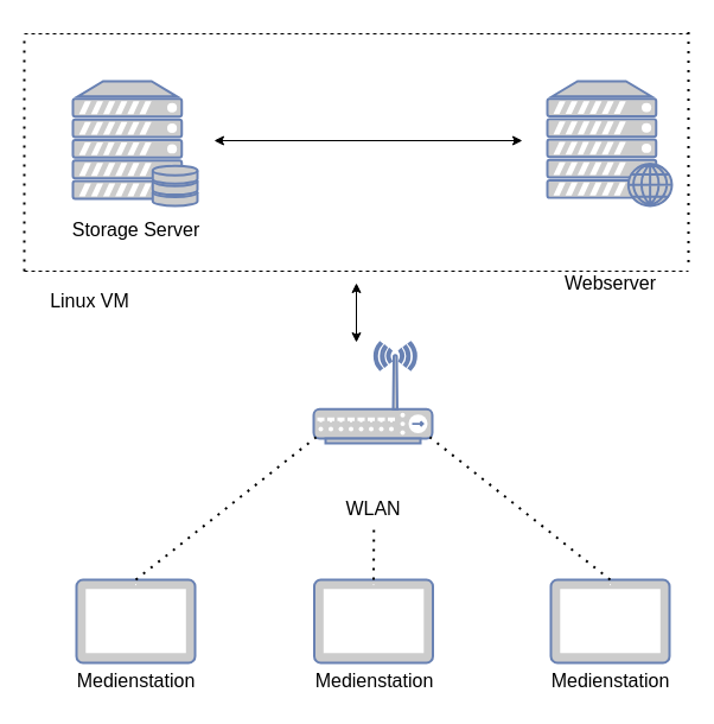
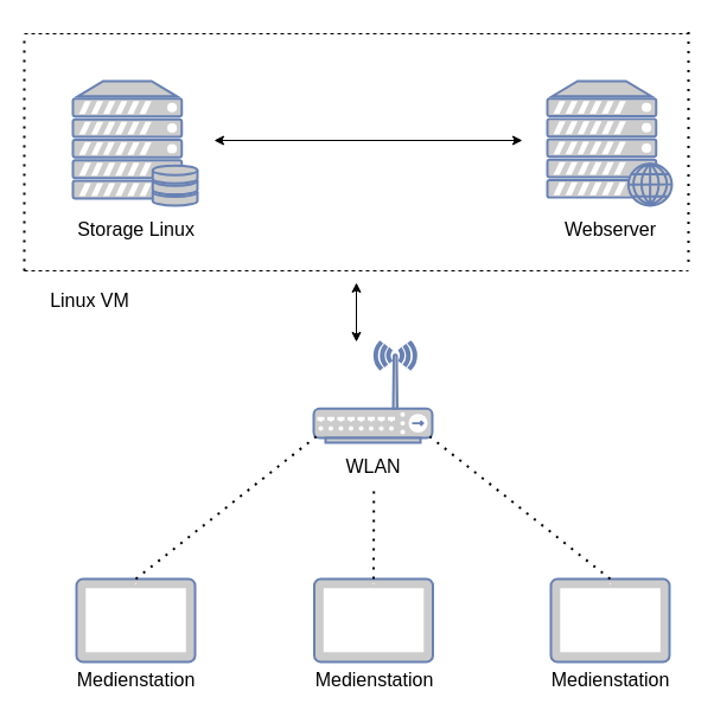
- <mxCell id="8" value="&lt;font style=&quot;font-size: 16px;&quot;&gt;Storage Server&lt;/font&gt;" style="text;html=1;align=center;verticalAlign=middle;resizable=0;points=[];autosize=1;strokeColor=none;fillColor=none;" vertex="1" parent="1"><mxGeometry x="48.5" y="178" width="130" height="30" as="geometry" /></mxCell>
+ <mxCell id="8" value="&lt;font style=&quot;font-size: 16px;&quot;&gt;Storage Linux&lt;/font&gt;" style="text;html=1;align=center;verticalAlign=middle;resizable=0;points=[];autosize=1;strokeColor=none;fillColor=none;" vertex="1" parent="1"><mxGeometry x="48.5" y="178" width="130" height="30" as="geometry" /></mxCell>
- <mxCell id="9" value="&lt;font style=&quot;font-size: 16px;&quot;&gt;Webserver&lt;/font&gt;" style="text;html=1;align=center;verticalAlign=middle;resizable=0;points=[];autosize=1;strokeColor=none;fillColor=none;" vertex="1" parent="1"><mxGeometry x="463.5" y="223" width="100" height="30" as="geometry" /></mxCell>
+ <mxCell id="9" value="&lt;font style=&quot;font-size: 16px;&quot;&gt;Webserver&lt;/font&gt;" style="text;html=1;align=center;verticalAlign=middle;resizable=0;points=[];autosize=1;strokeColor=none;fillColor=none;" vertex="1" parent="1"><mxGeometry x="463.5" y="178" width="100" height="30" as="geometry" /></mxCell>
- <mxCell id="10" value="&lt;font style=&quot;font-size: 16px;&quot;&gt;WLAN&lt;/font&gt;" style="text;html=1;align=center;verticalAlign=middle;resizable=0;points=[];autosize=1;strokeColor=none;fillColor=none;" vertex="1" parent="1"><mxGeometry x="279" y="413" width="70" height="30" as="geometry" /></mxCell>
+ <mxCell id="10" value="&lt;font style=&quot;font-size: 16px;&quot;&gt;WLAN&lt;/font&gt;" style="text;html=1;align=center;verticalAlign=middle;resizable=0;points=[];autosize=1;strokeColor=none;fillColor=none;" vertex="1" parent="1"><mxGeometry x="279" y="378" width="70" height="30" as="geometry" /></mxCell>
